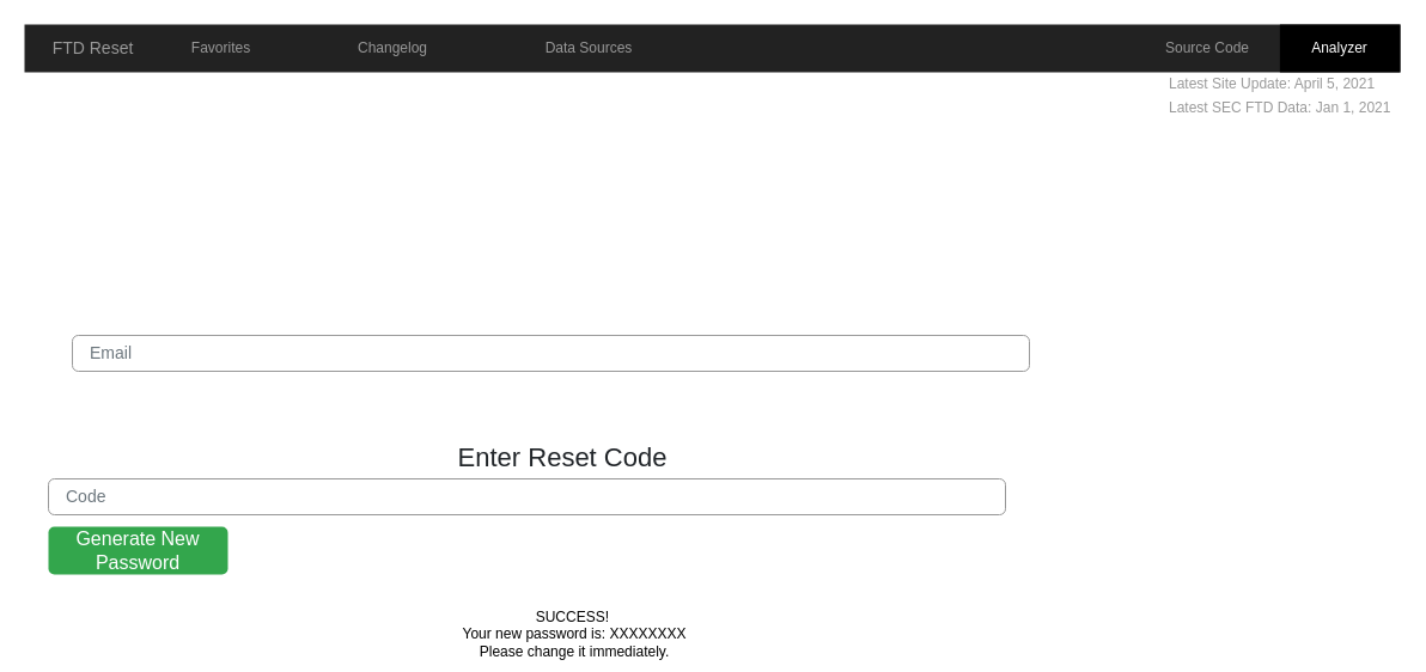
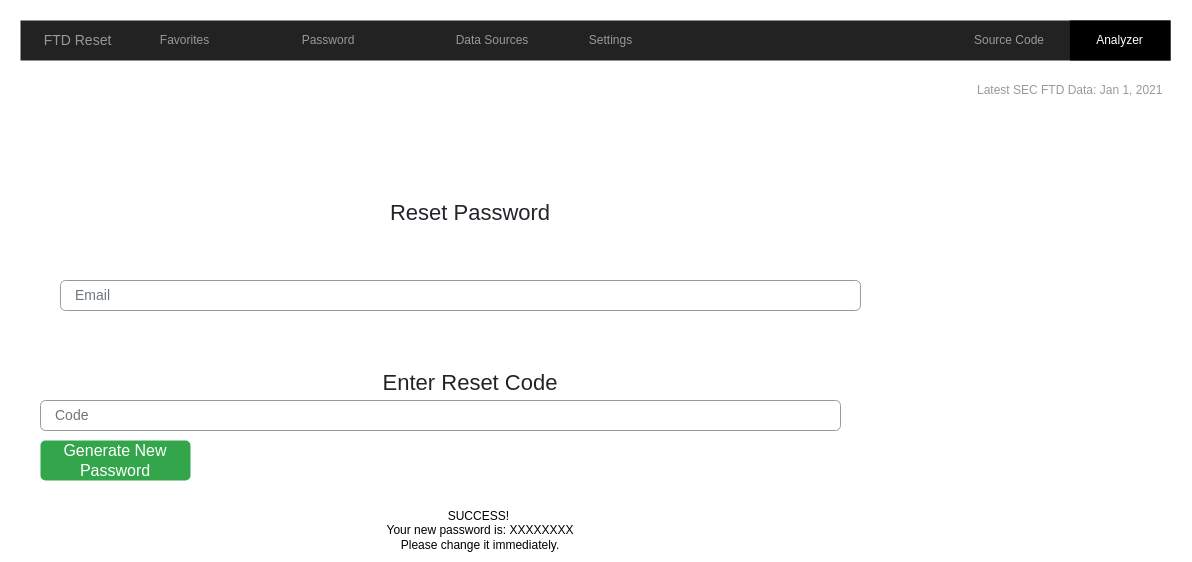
- <mxCell id="6" value="&lt;font color=&quot;#999999&quot;&gt;Changelog&lt;/font&gt;" style="html=1;shadow=0;dashed=0;strokeColor=none;shape=mxgraph.bootstrap.rect;spacingRight=30;whiteSpace=wrap;fontColor=#FFFFFF;fillColor=none;" parent="2" vertex="1"><mxGeometry x="244.375" width="158.125" height="40" as="geometry" /></mxCell>
+ <mxCell id="6" value="&lt;font color=&quot;#999999&quot;&gt;Password&lt;/font&gt;" style="html=1;shadow=0;dashed=0;strokeColor=none;shape=mxgraph.bootstrap.rect;spacingRight=30;whiteSpace=wrap;fontColor=#FFFFFF;fillColor=none;" parent="2" vertex="1"><mxGeometry x="244.375" width="158.125" height="40" as="geometry" /></mxCell>
+ <mxCell id="9" value="Settings" style="html=1;shadow=0;dashed=0;strokeColor=none;shape=mxgraph.bootstrap.rect;whiteSpace=wrap;fillColor=none;fontColor=#999999;" parent="2" vertex="1"><mxGeometry x="540" width="100.625" height="40" as="geometry" /></mxCell>
- <mxCell id="12" value="Latest Site Update: April 5, 2021" style="html=1;shadow=0;dashed=0;shape=mxgraph.bootstrap.rect;strokeColor=none;fillColor=none;fontColor=#999999;align=left;spacingLeft=5;whiteSpace=wrap;rounded=0;" parent="1" vertex="1"><mxGeometry x="970" y="60" width="200" height="20" as="geometry" /></mxCell>
+ <mxCell id="14" value="Reset Password" style="fillColor=none;strokeColor=none;align=center;fontSize=22;fontColor=#212529;" parent="1" vertex="1"><mxGeometry x="340" y="190" width="260" height="40" as="geometry" /></mxCell>
